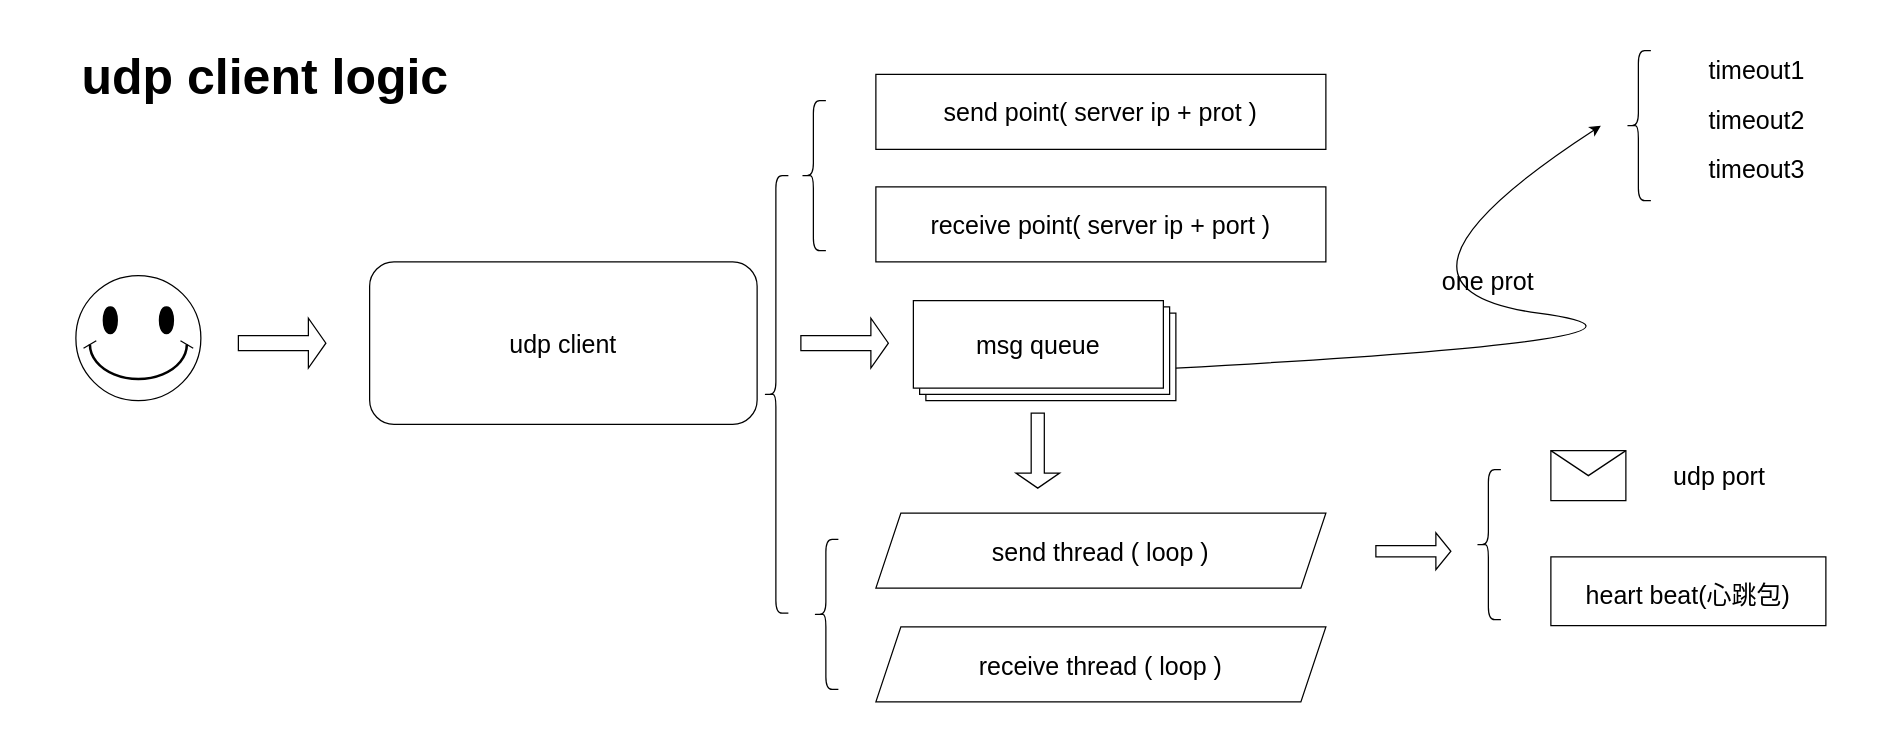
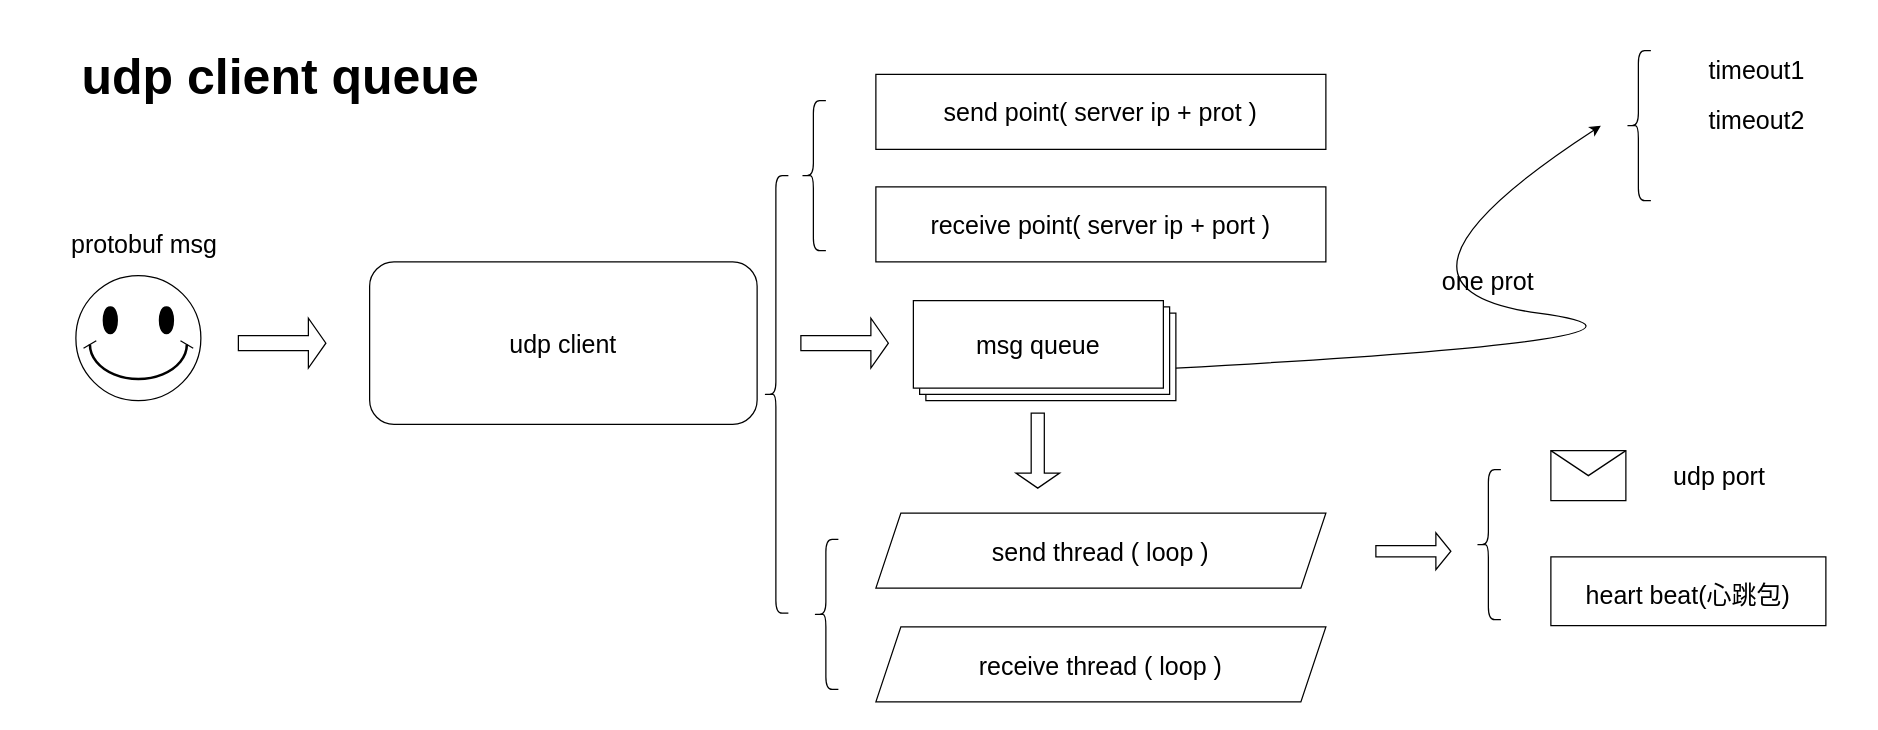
- <mxCell id="40" value="&lt;h1&gt;udp client logic&lt;/h1&gt;" style="text;html=1;strokeColor=none;fillColor=none;spacing=5;spacingTop=-20;whiteSpace=wrap;overflow=hidden;rounded=0;fontSize=20;" vertex="1" parent="1"><mxGeometry x="60" y="20" width="340" height="120" as="geometry" /></mxCell>
+ <mxCell id="40" value="&lt;h1&gt;udp client queue&lt;/h1&gt;" style="text;html=1;strokeColor=none;fillColor=none;spacing=5;spacingTop=-20;whiteSpace=wrap;overflow=hidden;rounded=0;fontSize=20;" vertex="1" parent="1"><mxGeometry x="60" y="20" width="340" height="120" as="geometry" /></mxCell>
- <mxCell id="39" value="timeout3" style="text;html=1;strokeColor=none;fillColor=none;align=center;verticalAlign=middle;whiteSpace=wrap;rounded=0;fontSize=20;" vertex="1" parent="36"><mxGeometry y="79" width="150" height="30" as="geometry" /></mxCell>
+ <mxCell id="6" value="protobuf msg" style="text;html=1;strokeColor=none;fillColor=none;align=center;verticalAlign=middle;whiteSpace=wrap;rounded=0;fontSize=20;" vertex="1" parent="1"><mxGeometry y="179" width="190" height="30" as="geometry" x="20" /></mxCell>
